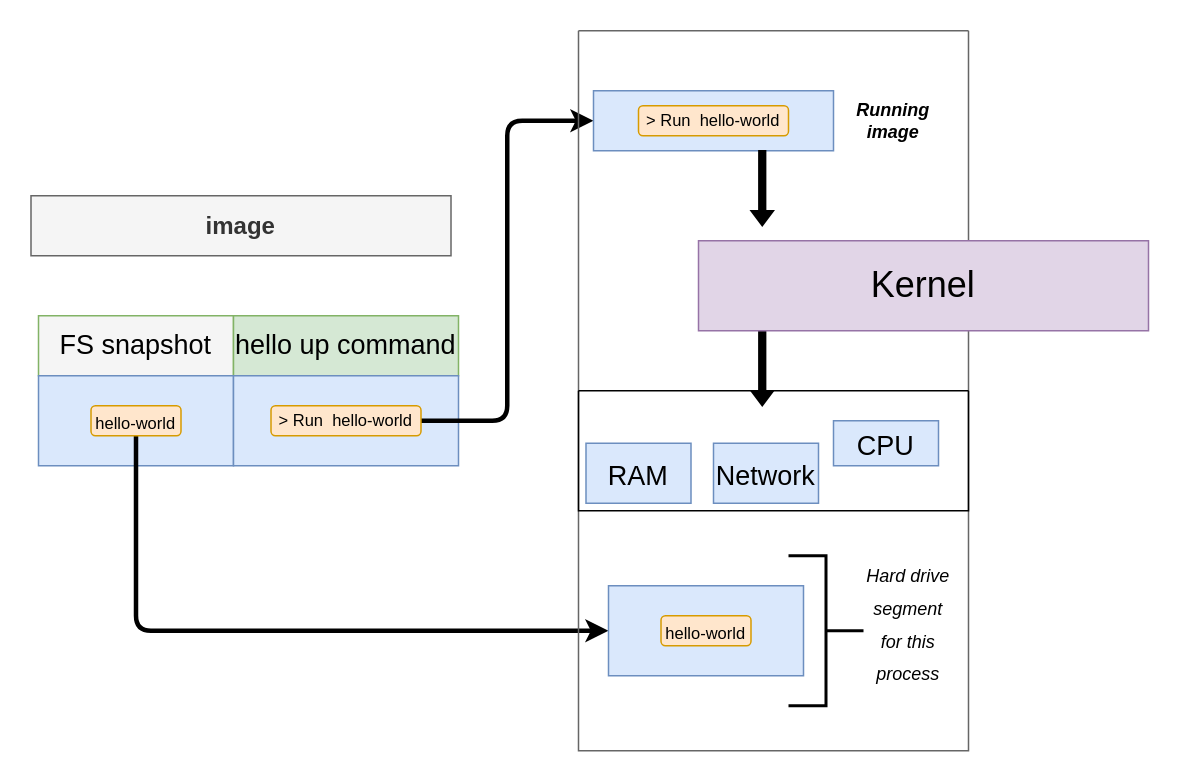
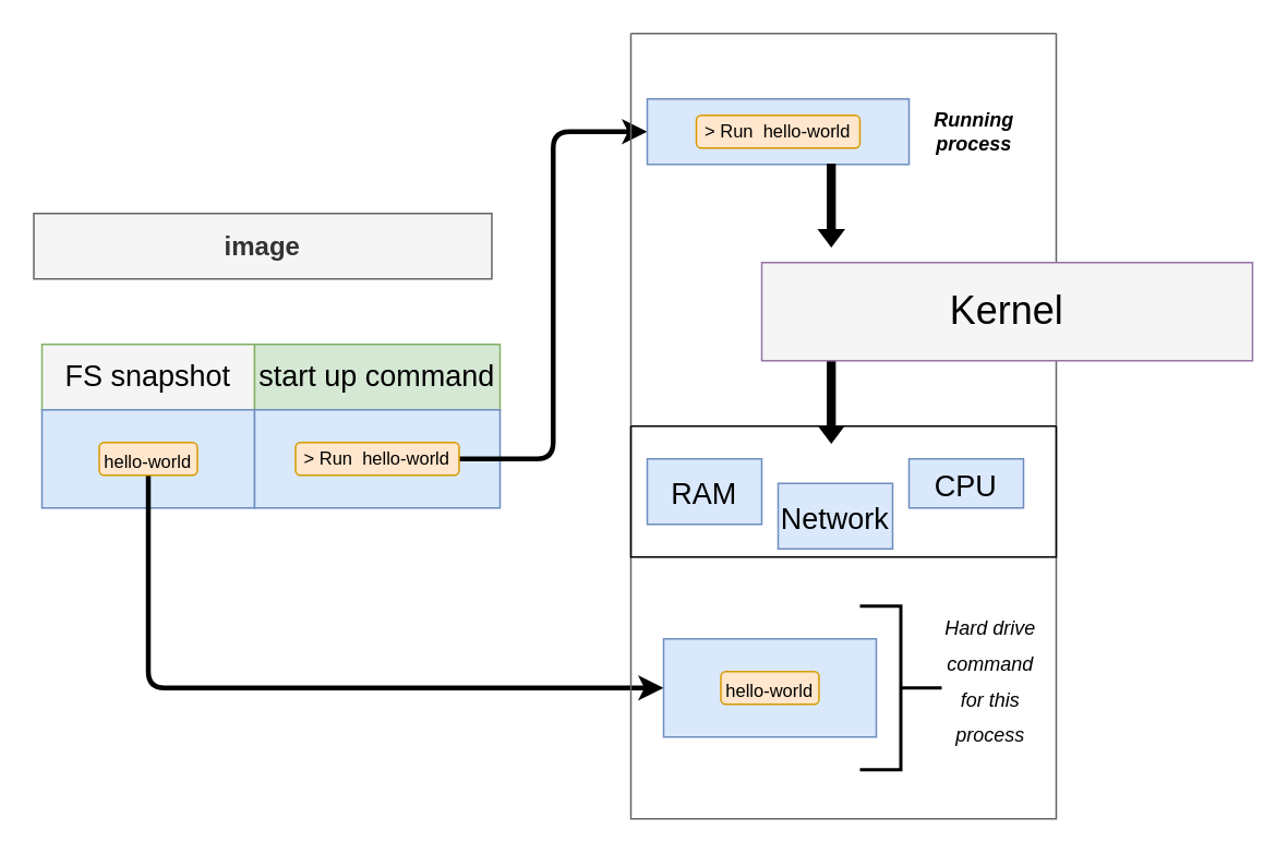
- <mxCell id="24" value="&lt;i&gt;&lt;b&gt;Running image&lt;/b&gt;&lt;/i&gt;" style="text;html=1;strokeColor=none;fillColor=none;align=center;verticalAlign=middle;whiteSpace=wrap;rounded=0;fontSize=12;" parent="12" vertex="1"><mxGeometry x="180" y="45" width="60" height="30" as="geometry" /></mxCell>
+ <mxCell id="24" value="&lt;i&gt;&lt;b&gt;Running process&lt;/b&gt;&lt;/i&gt;" style="text;html=1;strokeColor=none;fillColor=none;align=center;verticalAlign=middle;whiteSpace=wrap;rounded=0;fontSize=12;" parent="12" vertex="1"><mxGeometry x="180" y="45" width="60" height="30" as="geometry" /></mxCell>
- <mxCell id="27" value="&lt;font style=&quot;font-size: 24px&quot;&gt;Kernel&lt;/font&gt;" style="rounded=0;whiteSpace=wrap;html=1;fontSize=11;fillColor=#e1d5e7;strokeColor=#9673a6;" parent="1" vertex="1"><mxGeometry x="465" y="160" width="300" height="60" as="geometry" /></mxCell>
+ <mxCell id="27" value="&lt;font style=&quot;font-size: 24px&quot;&gt;Kernel&lt;/font&gt;" style="rounded=0;whiteSpace=wrap;html=1;fontSize=11;fillColor=#f5f5f5;strokeColor=#9673a6;" parent="1" vertex="1"><mxGeometry x="465" y="160" width="300" height="60" as="geometry" /></mxCell>
- <mxCell id="4" value="hello up command" style="rounded=0;whiteSpace=wrap;html=1;fontSize=18;fillColor=#d5e8d4;strokeColor=#82b366;" parent="1" vertex="1"><mxGeometry x="155" y="210" width="150" height="40" as="geometry" /></mxCell>
+ <mxCell id="4" value="start up command" style="rounded=0;whiteSpace=wrap;html=1;fontSize=18;fillColor=#d5e8d4;strokeColor=#82b366;" parent="1" vertex="1"><mxGeometry x="155" y="210" width="150" height="40" as="geometry" /></mxCell>
- <mxCell id="15" value="&lt;font style=&quot;font-size: 18px&quot;&gt;RAM&lt;/font&gt;" style="rounded=0;whiteSpace=wrap;html=1;fontSize=24;fillColor=#dae8fc;strokeColor=#6c8ebf;" parent="14" vertex="1"><mxGeometry x="5" y="35" width="70" height="40" as="geometry" /></mxCell>
+ <mxCell id="15" value="&lt;font style=&quot;font-size: 18px&quot;&gt;RAM&lt;/font&gt;" style="rounded=0;whiteSpace=wrap;html=1;fontSize=24;fillColor=#dae8fc;strokeColor=#6c8ebf;" parent="14" vertex="1"><mxGeometry x="10" y="20" width="70" height="40" as="geometry" /></mxCell>
- <mxCell id="19" value="&lt;font style=&quot;font-size: 12px&quot;&gt;&lt;i&gt;Hard drive segment for this process&lt;/i&gt;&lt;/font&gt;" style="text;html=1;strokeColor=none;fillColor=none;align=center;verticalAlign=middle;whiteSpace=wrap;rounded=0;fontSize=18;" parent="12" vertex="1"><mxGeometry x="190" y="380" width="60" height="30" as="geometry" /></mxCell>
+ <mxCell id="19" value="&lt;font style=&quot;font-size: 12px&quot;&gt;&lt;i&gt;Hard drive command for this process&lt;/i&gt;&lt;/font&gt;" style="text;html=1;strokeColor=none;fillColor=none;align=center;verticalAlign=middle;whiteSpace=wrap;rounded=0;fontSize=18;" parent="12" vertex="1"><mxGeometry x="190" y="380" width="60" height="30" as="geometry" /></mxCell>
